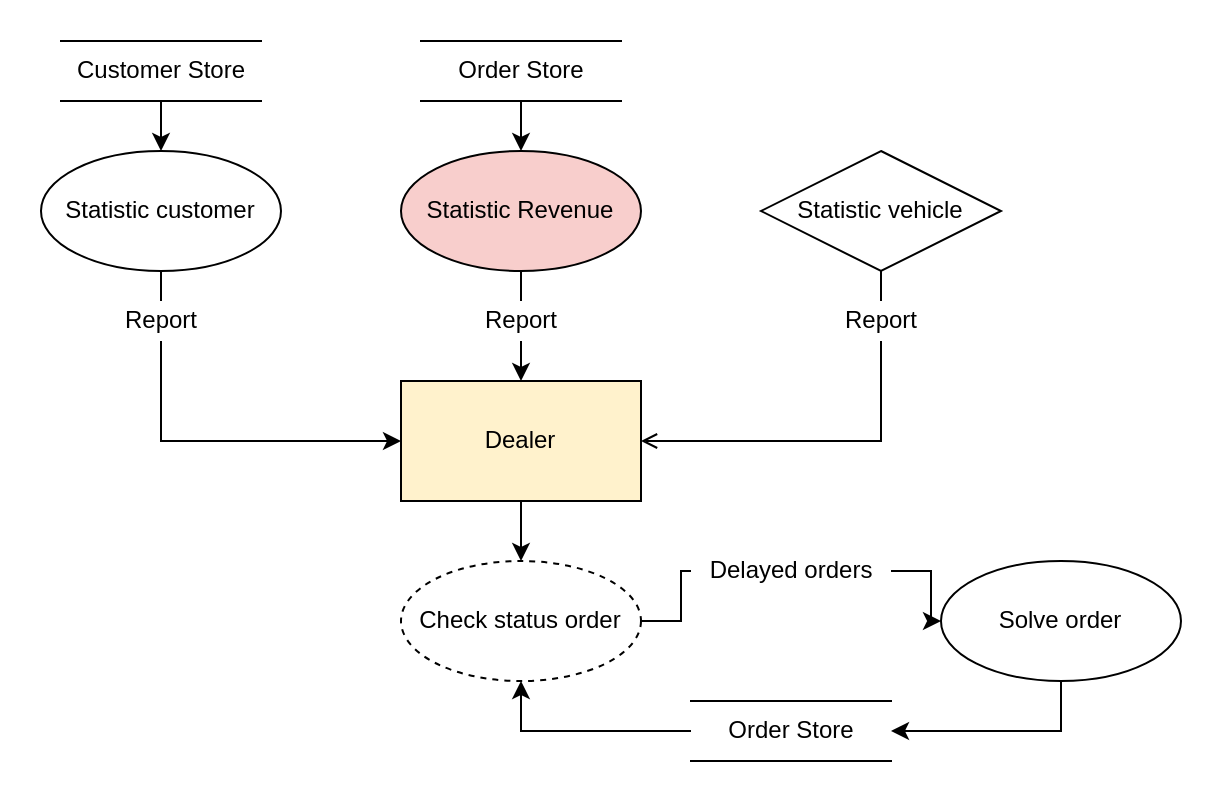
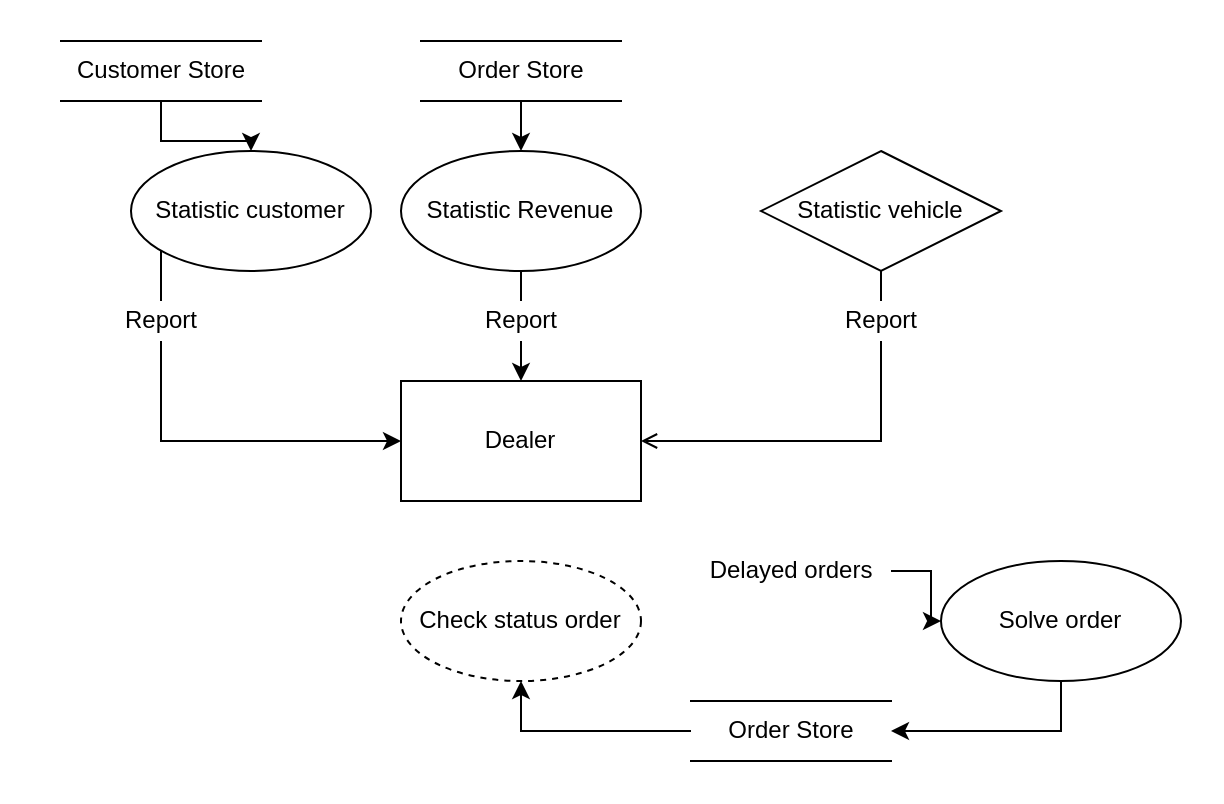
- <mxCell id="11" value="Statistic customer" style="ellipse;whiteSpace=wrap;html=1;" parent="1" vertex="1"><mxGeometry x="20" y="75" width="120" height="60" as="geometry" /></mxCell>
+ <mxCell id="11" value="Statistic customer" style="ellipse;whiteSpace=wrap;html=1;" parent="1" vertex="1"><mxGeometry x="65" y="75" width="120" height="60" as="geometry" /></mxCell>
- <mxCell id="13" value="Statistic Revenue" style="ellipse;whiteSpace=wrap;html=1;fillColor=#f8cecc;" parent="1" vertex="1"><mxGeometry x="200" y="75" width="120" height="60" as="geometry" /></mxCell>
+ <mxCell id="13" value="Statistic Revenue" style="ellipse;whiteSpace=wrap;html=1;" parent="1" vertex="1"><mxGeometry x="200" y="75" width="120" height="60" as="geometry" /></mxCell>
- <mxCell id="3" value="Dealer" style="whiteSpace=wrap;html=1;fillColor=#fff2cc;" parent="1" vertex="1"><mxGeometry x="200" y="190" width="120" height="60" as="geometry" /></mxCell>
+ <mxCell id="3" value="Dealer" style="whiteSpace=wrap;html=1;" parent="1" vertex="1"><mxGeometry x="200" y="190" width="120" height="60" as="geometry" /></mxCell>
- <mxCell id="2" style="edgeStyle=orthogonalEdgeStyle;rounded=0;orthogonalLoop=1;jettySize=auto;html=1;" parent="1" source="3" target="18" edge="1"><mxGeometry relative="1" as="geometry" /></mxCell>
- <mxCell id="24" value="" style="edgeStyle=orthogonalEdgeStyle;rounded=0;orthogonalLoop=1;jettySize=auto;html=1;entryX=0;entryY=0.5;entryDx=0;entryDy=0;endArrow=none;" parent="1" source="18" target="23" edge="1"><mxGeometry relative="1" as="geometry"><mxPoint x="360" y="310" as="sourcePoint" /><mxPoint x="480" y="310" as="targetPoint" /></mxGeometry></mxCell>
